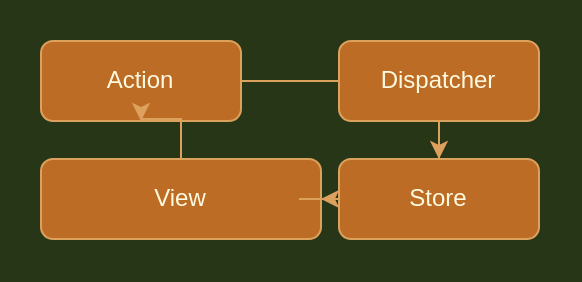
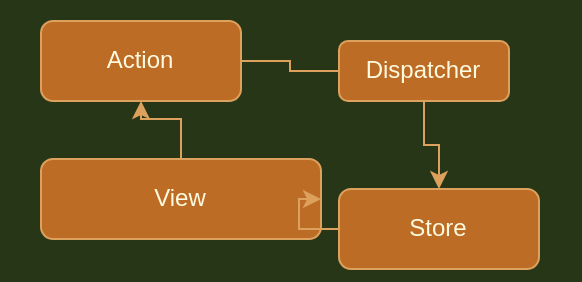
- <mxCell id="3" value="Action" style="rounded=1;whiteSpace=wrap;html=1;fillColor=#BC6C25;strokeColor=#DDA15E;fontColor=#FEFAE0;" parent="1" vertex="1"><mxGeometry x="20" y="20" width="100" height="40" as="geometry" /></mxCell>
+ <mxCell id="3" value="Action" style="rounded=1;whiteSpace=wrap;html=1;fillColor=#BC6C25;strokeColor=#DDA15E;fontColor=#FEFAE0;" parent="1" vertex="1"><mxGeometry x="20" y="10" width="100" height="40" as="geometry" /></mxCell>
- <mxCell id="5" value="Dispatcher" style="rounded=1;whiteSpace=wrap;html=1;fillColor=#BC6C25;strokeColor=#DDA15E;fontColor=#FEFAE0;" parent="1" vertex="1"><mxGeometry x="169" y="20" width="100" height="40" as="geometry" /></mxCell>
+ <mxCell id="5" value="Dispatcher" style="rounded=1;whiteSpace=wrap;html=1;fillColor=#BC6C25;strokeColor=#DDA15E;fontColor=#FEFAE0;" parent="1" vertex="1"><mxGeometry x="169" y="20" width="85" height="30" as="geometry" /></mxCell>
- <mxCell id="9" value="Store" style="rounded=1;whiteSpace=wrap;html=1;fillColor=#BC6C25;strokeColor=#DDA15E;fontColor=#FEFAE0;" parent="1" vertex="1"><mxGeometry x="169" y="79" width="100" height="40" as="geometry" /></mxCell>
+ <mxCell id="9" value="Store" style="rounded=1;whiteSpace=wrap;html=1;fillColor=#BC6C25;strokeColor=#DDA15E;fontColor=#FEFAE0;" parent="1" vertex="1"><mxGeometry x="169" y="94" width="100" height="40" as="geometry" /></mxCell>
